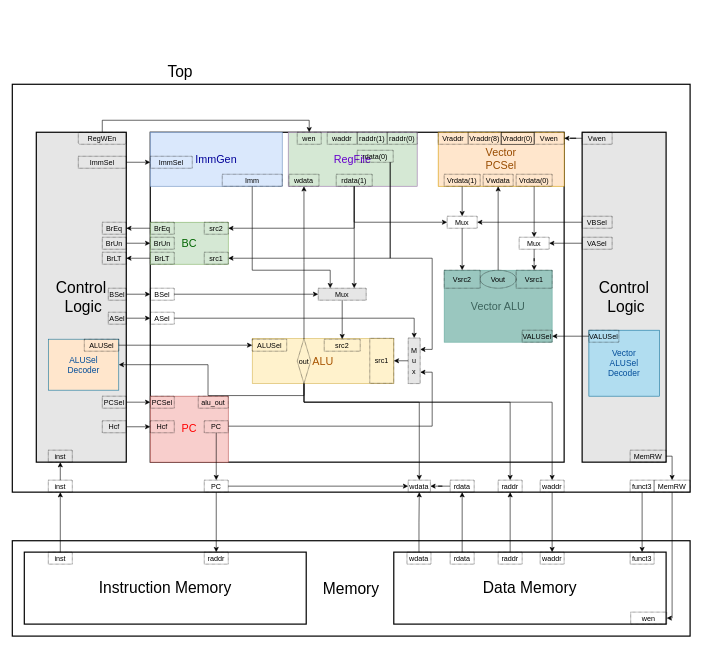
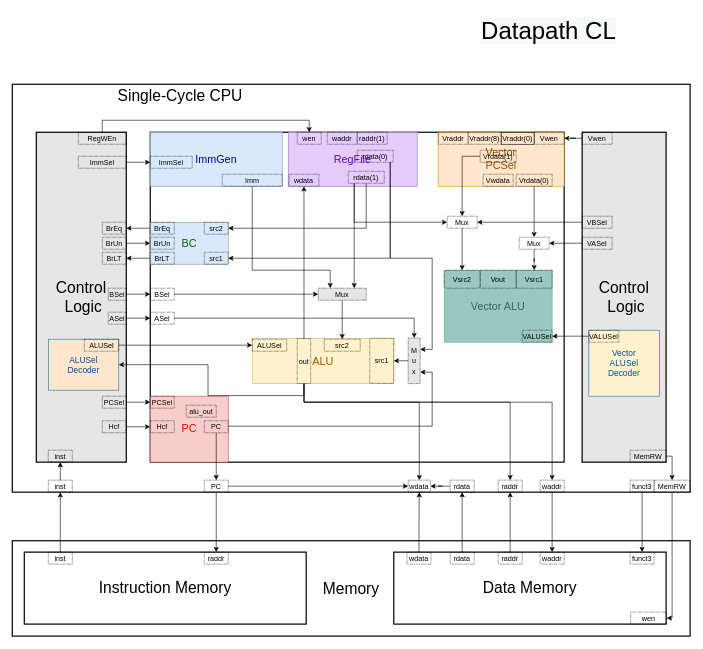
+ <mxCell id="17" value="&lt;span style=&quot;color: rgb(0, 0, 0); font-family: helvetica; font-size: 40px; font-style: normal; font-weight: 400; letter-spacing: normal; text-align: center; text-indent: 0px; text-transform: none; word-spacing: 0px; background-color: rgb(248, 249, 250); display: inline; float: none;&quot;&gt;Datapath CL&lt;/span&gt;" style="text;whiteSpace=wrap;html=1;fontSize=40;fontColor=#3C635C;" parent="1" vertex="1"><mxGeometry x="800" y="20" width="240" height="40" as="geometry" /></mxCell>
- <mxCell id="5" value="&lt;font style=&quot;font-size: 26px&quot;&gt;Top&lt;/font&gt;" style="text;html=1;strokeColor=none;fillColor=none;align=center;verticalAlign=middle;whiteSpace=wrap;rounded=0;" parent="1" vertex="1"><mxGeometry x="260" y="100" width="80" height="40" as="geometry" /></mxCell>
+ <mxCell id="6" value="&lt;font style=&quot;font-size: 26px&quot;&gt;Single-Cycle CPU&lt;/font&gt;" style="text;html=1;strokeColor=none;fillColor=none;align=center;verticalAlign=middle;whiteSpace=wrap;rounded=0;" parent="1" vertex="1"><mxGeometry x="180" y="140" width="240" height="40" as="geometry" /></mxCell>
- <mxCell id="19" value="&lt;span style=&quot;color: rgb(0 , 0 , 0) ; font-size: 12px&quot;&gt;RegWEn&lt;/span&gt;" style="whiteSpace=wrap;html=1;labelBorderColor=none;fontSize=14;fontColor=#A680B8;fillColor=none;dashed=1;dashPattern=1 1;rounded=1;" parent="1" vertex="1"><mxGeometry x="130" y="220" width="80" height="20" as="geometry" /></mxCell>
+ <mxCell id="19" value="&lt;span style=&quot;color: rgb(0 , 0 , 0) ; font-size: 12px&quot;&gt;RegWEn&lt;/span&gt;" style="rounded=0;whiteSpace=wrap;html=1;labelBorderColor=none;fontSize=14;fontColor=#A680B8;fillColor=none;dashed=1;dashPattern=1 1;" parent="1" vertex="1"><mxGeometry x="130" y="220" width="80" height="20" as="geometry" /></mxCell>
- <mxCell id="32" value="&lt;font color=&quot;#000000&quot;&gt;&lt;span style=&quot;font-size: 12px&quot;&gt;raddr(0)&lt;/span&gt;&lt;/font&gt;" style="rounded=0;whiteSpace=wrap;html=1;labelBorderColor=none;fontSize=14;fontColor=#A680B8;fillColor=none;dashed=1;dashPattern=1 1;" parent="1" vertex="1"><mxGeometry x="645" y="220" width="50" height="20" as="geometry" /></mxCell>
- <mxCell id="12" value="&lt;font style=&quot;font-size: 18px&quot; color=&quot;#6600cc&quot;&gt;RegFile&lt;/font&gt;" style="rounded=0;whiteSpace=wrap;html=1;labelBorderColor=none;fontSize=18;strokeColor=#9673a6;fillColor=#d5e8d4;" parent="1" vertex="1"><mxGeometry x="480" y="220" width="215" height="90" as="geometry" /></mxCell>
+ <mxCell id="12" value="&lt;font style=&quot;font-size: 18px&quot; color=&quot;#6600cc&quot;&gt;RegFile&lt;/font&gt;" style="rounded=0;whiteSpace=wrap;html=1;labelBorderColor=none;fontSize=18;strokeColor=#9673a6;fillColor=#E5CCFF;" parent="1" vertex="1"><mxGeometry x="480" y="220" width="215" height="90" as="geometry" /></mxCell>
- <mxCell id="27" value="&lt;font color=&quot;#000000&quot;&gt;&lt;span style=&quot;font-size: 12px&quot;&gt;rdata(1)&lt;/span&gt;&lt;/font&gt;" style="rounded=0;whiteSpace=wrap;html=1;labelBorderColor=none;fontSize=14;fontColor=#A680B8;fillColor=none;dashed=1;dashPattern=1 1;" parent="1" vertex="1"><mxGeometry x="560" y="290" width="60" height="20" as="geometry" /></mxCell>
+ <mxCell id="27" value="&lt;font color=&quot;#000000&quot;&gt;&lt;span style=&quot;font-size: 12px&quot;&gt;rdata(1)&lt;/span&gt;&lt;/font&gt;" style="rounded=0;whiteSpace=wrap;html=1;labelBorderColor=none;fontSize=14;fontColor=#A680B8;fillColor=none;dashed=1;dashPattern=1 1;" parent="1" vertex="1"><mxGeometry x="580" y="285" width="60" height="20" as="geometry" /></mxCell>
- <mxCell id="121" value="&lt;font color=&quot;#000000&quot;&gt;&lt;span style=&quot;font-size: 12px&quot;&gt;Vrdata(1)&lt;/span&gt;&lt;/font&gt;" style="rounded=0;whiteSpace=wrap;html=1;labelBorderColor=none;fontSize=14;fontColor=#A680B8;fillColor=none;dashed=1;dashPattern=1 1;" vertex="1" parent="1"><mxGeometry x="740" y="290" width="60" height="20" as="geometry" /></mxCell>
+ <mxCell id="121" value="&lt;font color=&quot;#000000&quot;&gt;&lt;span style=&quot;font-size: 12px&quot;&gt;Vrdata(1)&lt;/span&gt;&lt;/font&gt;" style="rounded=0;whiteSpace=wrap;html=1;labelBorderColor=none;fontSize=14;fontColor=#A680B8;fillColor=none;dashed=1;dashPattern=1 1;" vertex="1" parent="1"><mxGeometry x="800" y="250" width="60" height="20" as="geometry" /></mxCell>
- <mxCell id="126" style="edgeStyle=orthogonalEdgeStyle;rounded=0;orthogonalLoop=1;jettySize=auto;html=1;fontSize=40;fontColor=#004C99;" edge="1" parent="1" source="127" target="117"><mxGeometry relative="1" as="geometry" /></mxCell>
- <mxCell id="36" value="&lt;font color=&quot;#006600&quot;&gt;BC&lt;/font&gt;" style="rounded=0;whiteSpace=wrap;html=1;labelBorderColor=none;fontSize=18;strokeColor=#82b366;fillColor=#d5e8d4;" parent="1" vertex="1"><mxGeometry x="250" y="370" width="130" height="70" as="geometry" /></mxCell>
+ <mxCell id="36" value="&lt;font color=&quot;#006600&quot;&gt;BC&lt;/font&gt;" style="rounded=0;whiteSpace=wrap;html=1;labelBorderColor=none;fontSize=18;strokeColor=#82b366;fillColor=#dae8fc;" parent="1" vertex="1"><mxGeometry x="250" y="370" width="130" height="70" as="geometry" /></mxCell>
- <mxCell id="125" value="&lt;font color=&quot;#000000&quot;&gt;&lt;span style=&quot;font-size: 12px&quot;&gt;Vsrc2&lt;/span&gt;&lt;/font&gt;" style="rounded=0;whiteSpace=wrap;html=1;labelBorderColor=none;fontSize=14;fontColor=#A680B8;fillColor=none;dashed=1;dashPattern=1 1;" vertex="1" parent="1"><mxGeometry x="740" y="450" width="60" height="30" as="geometry" /></mxCell>
+ <mxCell id="125" value="&lt;font color=&quot;#000000&quot;&gt;&lt;span style=&quot;font-size: 12px&quot;&gt;Vsrc2&lt;/span&gt;&lt;/font&gt;" style="whiteSpace=wrap;html=1;labelBorderColor=none;fontSize=14;fontColor=#A680B8;fillColor=none;dashed=1;dashPattern=1 1;rounded=1;" vertex="1" parent="1"><mxGeometry x="740" y="450" width="60" height="30" as="geometry" /></mxCell>
- <mxCell id="127" value="&lt;font color=&quot;#000000&quot;&gt;&lt;span style=&quot;font-size: 12px&quot;&gt;Vout&lt;/span&gt;&lt;/font&gt;" style="ellipse;whiteSpace=wrap;html=1;labelBorderColor=none;fontSize=14;fontColor=#A680B8;fillColor=none;dashed=1;dashPattern=1 1;" vertex="1" parent="1"><mxGeometry x="800" y="450" width="60" height="30" as="geometry" /></mxCell>
+ <mxCell id="127" value="&lt;font color=&quot;#000000&quot;&gt;&lt;span style=&quot;font-size: 12px&quot;&gt;Vout&lt;/span&gt;&lt;/font&gt;" style="rounded=0;whiteSpace=wrap;html=1;labelBorderColor=none;fontSize=14;fontColor=#A680B8;fillColor=none;dashed=1;dashPattern=1 1;" vertex="1" parent="1"><mxGeometry x="800" y="450" width="60" height="30" as="geometry" /></mxCell>
- <mxCell id="50" value="&lt;font color=&quot;#000000&quot;&gt;&lt;span style=&quot;font-size: 12px&quot;&gt;out&lt;/span&gt;&lt;/font&gt;" style="rhombus;whiteSpace=wrap;html=1;labelBorderColor=none;fontSize=14;fontColor=#A680B8;fillColor=none;dashed=1;dashPattern=1 1;" parent="1" vertex="1"><mxGeometry x="495" y="564" width="22.5" height="75" as="geometry" /></mxCell>
+ <mxCell id="50" value="&lt;font color=&quot;#000000&quot;&gt;&lt;span style=&quot;font-size: 12px&quot;&gt;out&lt;/span&gt;&lt;/font&gt;" style="rounded=0;whiteSpace=wrap;html=1;labelBorderColor=none;fontSize=14;fontColor=#A680B8;fillColor=none;dashed=1;dashPattern=1 1;" parent="1" vertex="1"><mxGeometry x="495" y="564" width="22.5" height="75" as="geometry" /></mxCell>
- <mxCell id="136" value="&lt;font style=&quot;font-size: 14px&quot; color=&quot;#004c99&quot;&gt;Vector &lt;br&gt;ALUSel &lt;br&gt;Decoder&lt;/font&gt;" style="rounded=0;whiteSpace=wrap;html=1;fillColor=#b1ddf0;strokeColor=#10739e;" vertex="1" parent="1"><mxGeometry x="981.25" y="550" width="117.5" height="110" as="geometry" /></mxCell>
+ <mxCell id="136" value="&lt;font style=&quot;font-size: 14px&quot; color=&quot;#004c99&quot;&gt;Vector &lt;br&gt;ALUSel &lt;br&gt;Decoder&lt;/font&gt;" style="rounded=0;whiteSpace=wrap;html=1;fillColor=#fff2cc;strokeColor=#10739e;" vertex="1" parent="1"><mxGeometry x="981.25" y="550" width="117.5" height="110" as="geometry" /></mxCell>
- <mxCell id="70" value="&lt;font color=&quot;#000000&quot; style=&quot;font-size: 12px&quot;&gt;alu_out&lt;/font&gt;" style="rounded=0;whiteSpace=wrap;html=1;labelBorderColor=none;fontSize=14;fontColor=#A680B8;fillColor=none;dashed=1;dashPattern=1 1;" parent="1" vertex="1"><mxGeometry x="330" y="660" width="50" height="20" as="geometry" /></mxCell>
+ <mxCell id="70" value="&lt;font color=&quot;#000000&quot; style=&quot;font-size: 12px&quot;&gt;alu_out&lt;/font&gt;" style="rounded=0;whiteSpace=wrap;html=1;labelBorderColor=none;fontSize=14;fontColor=#A680B8;fillColor=none;dashed=1;dashPattern=1 1;" parent="1" vertex="1"><mxGeometry x="310" y="675" width="50" height="20" as="geometry" /></mxCell>
